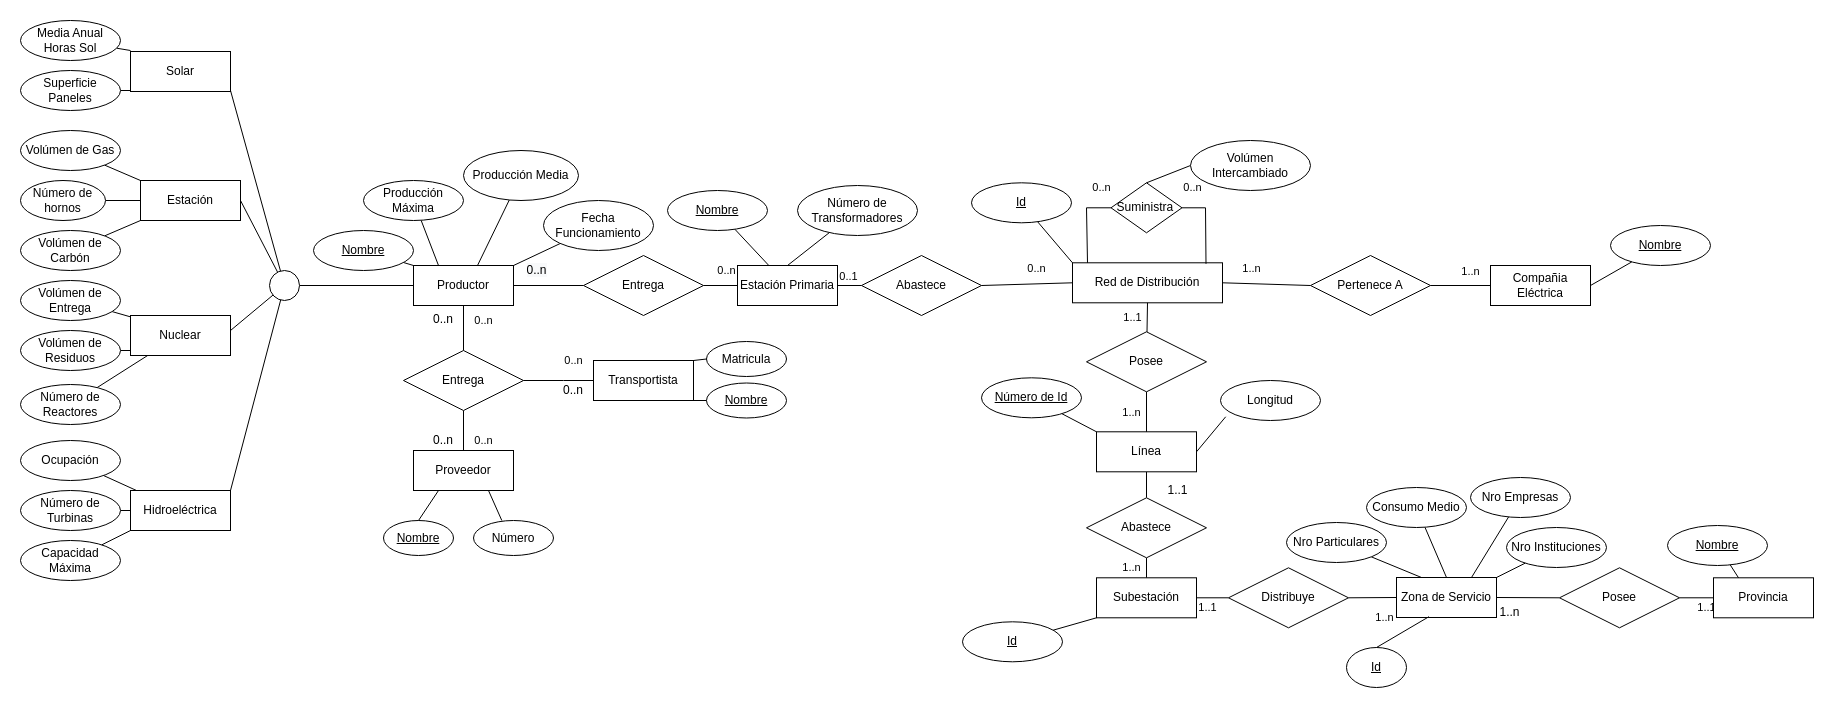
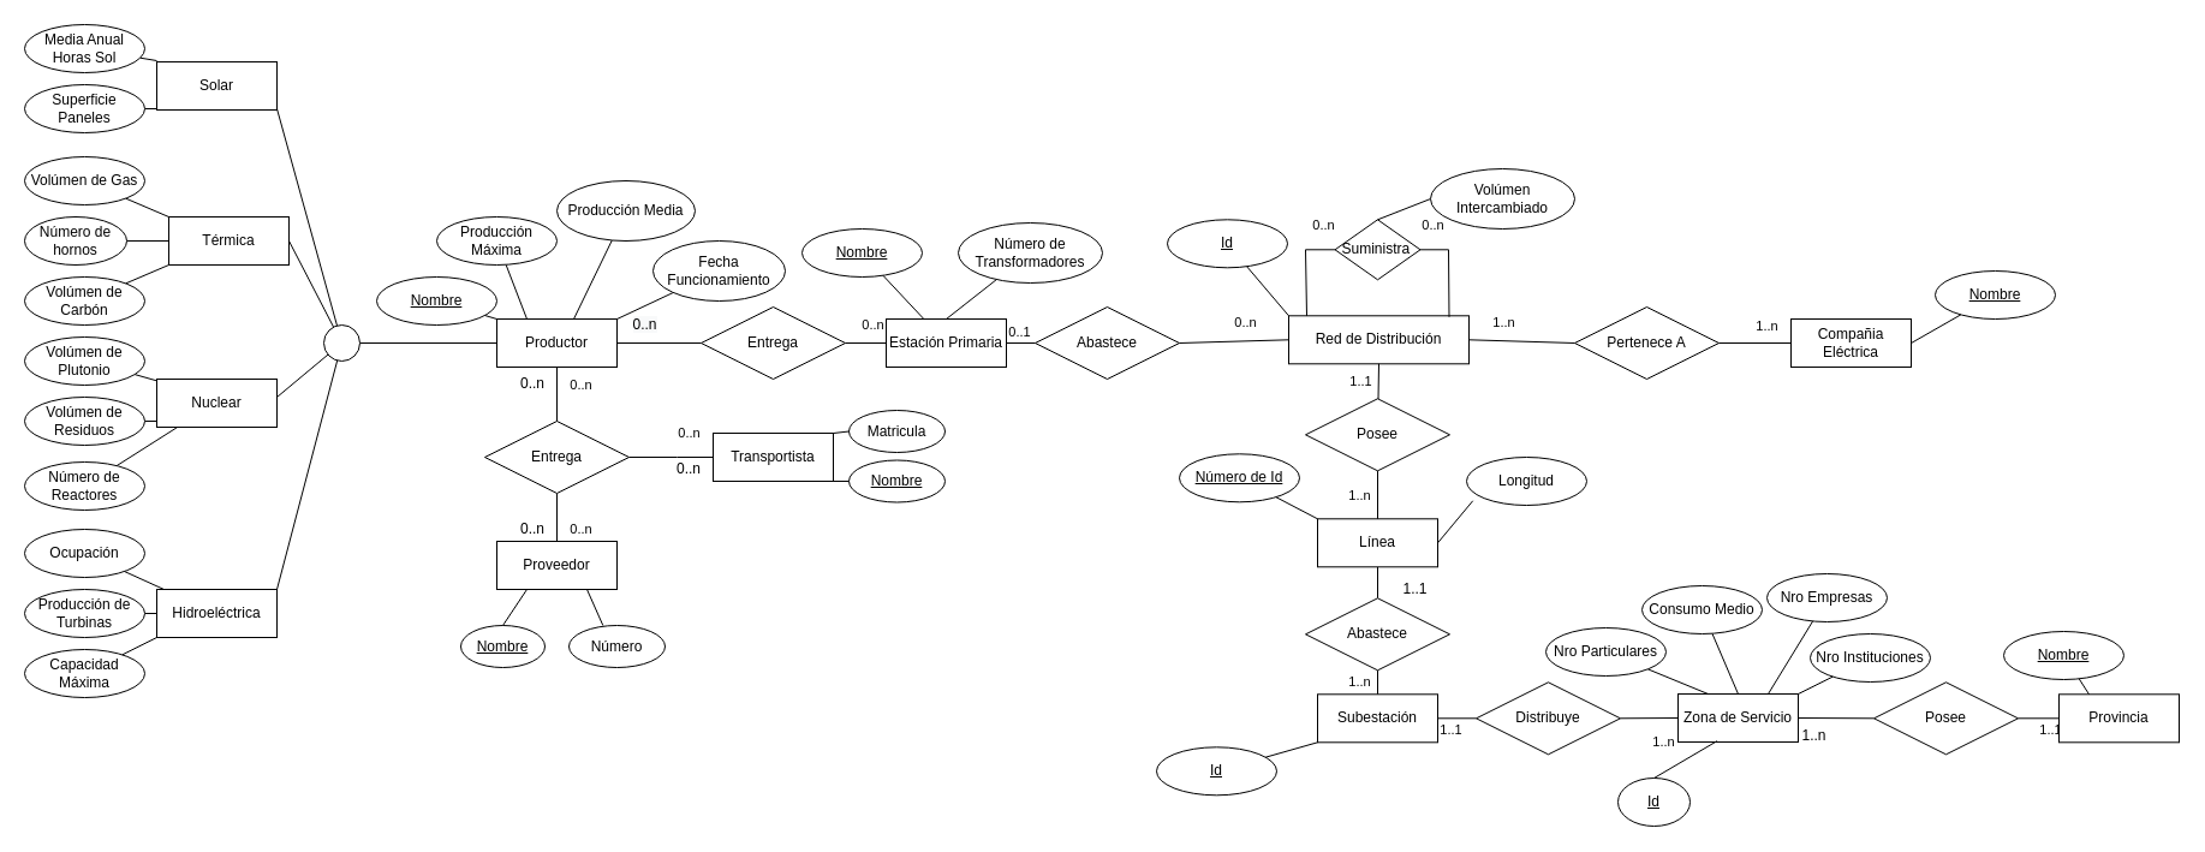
- <mxCell id="120" value="Estación" style="whiteSpace=wrap;html=1;align=center;" vertex="1" parent="1"><mxGeometry x="140" y="180" width="100" height="40" as="geometry" /></mxCell>
+ <mxCell id="120" value="Térmica" style="whiteSpace=wrap;html=1;align=center;" vertex="1" parent="1"><mxGeometry x="140" y="180" width="100" height="40" as="geometry" /></mxCell>
- <mxCell id="23" value="Volúmen de Entrega" style="ellipse;whiteSpace=wrap;html=1;align=center;" parent="1" vertex="1"><mxGeometry x="20" y="280" width="100" height="40" as="geometry" /></mxCell>
+ <mxCell id="23" value="Volúmen de Plutonio" style="ellipse;whiteSpace=wrap;html=1;align=center;" parent="1" vertex="1"><mxGeometry x="20" y="280" width="100" height="40" as="geometry" /></mxCell>
- <mxCell id="33" value="Número de Turbinas" style="ellipse;whiteSpace=wrap;html=1;align=center;" parent="1" vertex="1"><mxGeometry x="20" y="490" width="100" height="40" as="geometry" /></mxCell>
+ <mxCell id="33" value="Producción de Turbinas" style="ellipse;whiteSpace=wrap;html=1;align=center;" parent="1" vertex="1"><mxGeometry x="20" y="490" width="100" height="40" as="geometry" /></mxCell>
